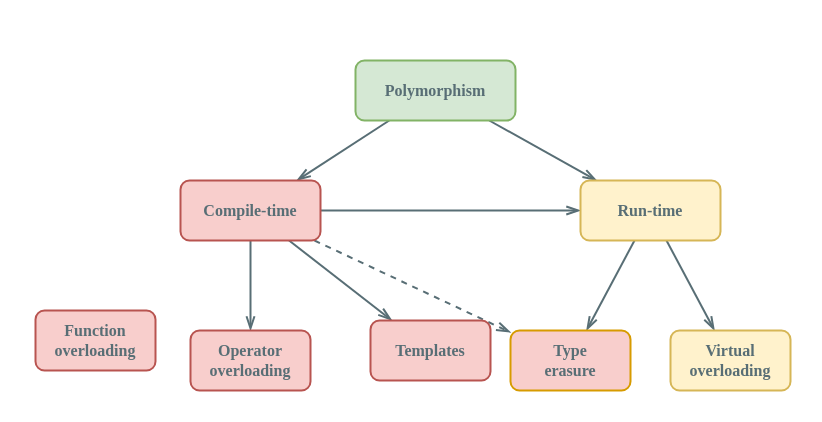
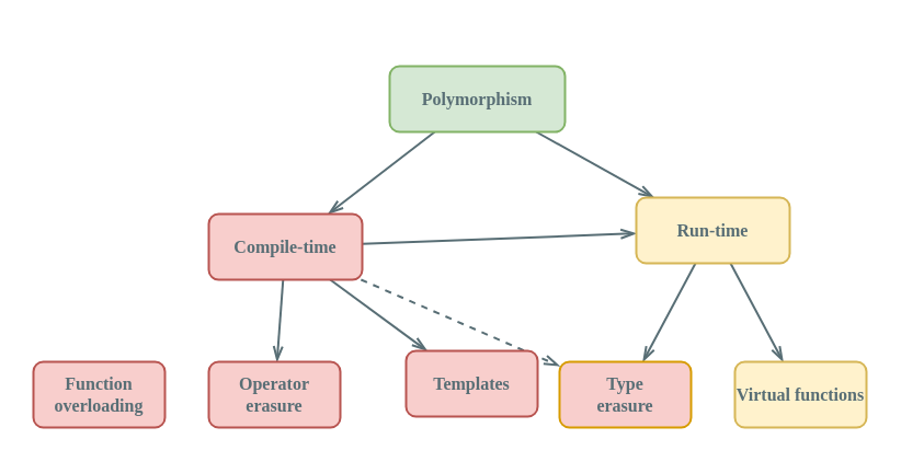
- <mxCell id="18" value="&lt;font face=&quot;Ubuntu&quot; data-font-src=&quot;https://fonts.googleapis.com/css?family=Ubuntu&quot; size=&quot;1&quot; color=&quot;#586e75&quot;&gt;&lt;b style=&quot;font-size: 16px&quot;&gt;Compile-time&lt;/b&gt;&lt;/font&gt;" style="rounded=1;whiteSpace=wrap;html=1;fillColor=#f8cecc;strokeColor=#b85450;strokeWidth=2;" parent="1" vertex="1"><mxGeometry x="180" y="180" width="140" height="60" as="geometry" /></mxCell>
+ <mxCell id="18" value="&lt;font face=&quot;Ubuntu&quot; data-font-src=&quot;https://fonts.googleapis.com/css?family=Ubuntu&quot; size=&quot;1&quot; color=&quot;#586e75&quot;&gt;&lt;b style=&quot;font-size: 16px&quot;&gt;Compile-time&lt;/b&gt;&lt;/font&gt;" style="rounded=1;whiteSpace=wrap;html=1;fillColor=#f8cecc;strokeColor=#b85450;strokeWidth=2;" parent="1" vertex="1"><mxGeometry x="190" y="195" width="140" height="60" as="geometry" /></mxCell>
- <mxCell id="17" value="&lt;font face=&quot;Ubuntu&quot; data-font-src=&quot;https://fonts.googleapis.com/css?family=Ubuntu&quot; size=&quot;1&quot; color=&quot;#586e75&quot;&gt;&lt;b style=&quot;font-size: 16px&quot;&gt;Function&lt;br&gt;overloading&lt;br&gt;&lt;/b&gt;&lt;/font&gt;" style="rounded=1;whiteSpace=wrap;html=1;fillColor=#f8cecc;strokeColor=#b85450;strokeWidth=2;" parent="1" vertex="1"><mxGeometry x="35" y="310" width="120" height="60" as="geometry" /></mxCell>
+ <mxCell id="17" value="&lt;font face=&quot;Ubuntu&quot; data-font-src=&quot;https://fonts.googleapis.com/css?family=Ubuntu&quot; size=&quot;1&quot; color=&quot;#586e75&quot;&gt;&lt;b style=&quot;font-size: 16px&quot;&gt;Function&lt;br&gt;overloading&lt;br&gt;&lt;/b&gt;&lt;/font&gt;" style="rounded=1;whiteSpace=wrap;html=1;fillColor=#f8cecc;strokeColor=#b85450;strokeWidth=2;" parent="1" vertex="1"><mxGeometry x="30" y="330" width="120" height="60" as="geometry" /></mxCell>
- <mxCell id="13" value="&lt;font face=&quot;Ubuntu&quot; data-font-src=&quot;https://fonts.googleapis.com/css?family=Ubuntu&quot; size=&quot;1&quot; color=&quot;#586e75&quot;&gt;&lt;b style=&quot;font-size: 16px&quot;&gt;Operator&lt;br&gt;overloading&lt;br&gt;&lt;/b&gt;&lt;/font&gt;" style="rounded=1;whiteSpace=wrap;html=1;fillColor=#f8cecc;strokeColor=#b85450;strokeWidth=2;" parent="1" vertex="1"><mxGeometry x="190" y="330" width="120" height="60" as="geometry" /></mxCell>
+ <mxCell id="13" value="&lt;font face=&quot;Ubuntu&quot; data-font-src=&quot;https://fonts.googleapis.com/css?family=Ubuntu&quot; size=&quot;1&quot; color=&quot;#586e75&quot;&gt;&lt;b style=&quot;font-size: 16px&quot;&gt;Operator&lt;br&gt;erasure&lt;br&gt;&lt;/b&gt;&lt;/font&gt;" style="rounded=1;whiteSpace=wrap;html=1;fillColor=#f8cecc;strokeColor=#b85450;strokeWidth=2;" parent="1" vertex="1"><mxGeometry x="190" y="330" width="120" height="60" as="geometry" /></mxCell>
- <mxCell id="16" value="&lt;font face=&quot;Ubuntu&quot; data-font-src=&quot;https://fonts.googleapis.com/css?family=Ubuntu&quot; size=&quot;1&quot; color=&quot;#586e75&quot;&gt;&lt;b style=&quot;font-size: 16px&quot;&gt;Virtual overloading&lt;br&gt;&lt;/b&gt;&lt;/font&gt;" style="rounded=1;whiteSpace=wrap;html=1;fillColor=#fff2cc;strokeColor=#d6b656;strokeWidth=2;" parent="1" vertex="1"><mxGeometry x="670" y="330" width="120" height="60" as="geometry" /></mxCell>
+ <mxCell id="16" value="&lt;font face=&quot;Ubuntu&quot; data-font-src=&quot;https://fonts.googleapis.com/css?family=Ubuntu&quot; size=&quot;1&quot; color=&quot;#586e75&quot;&gt;&lt;b style=&quot;font-size: 16px&quot;&gt;Virtual functions&lt;br&gt;&lt;/b&gt;&lt;/font&gt;" style="rounded=1;whiteSpace=wrap;html=1;fillColor=#fff2cc;strokeColor=#d6b656;strokeWidth=2;" parent="1" vertex="1"><mxGeometry x="670" y="330" width="120" height="60" as="geometry" /></mxCell>
